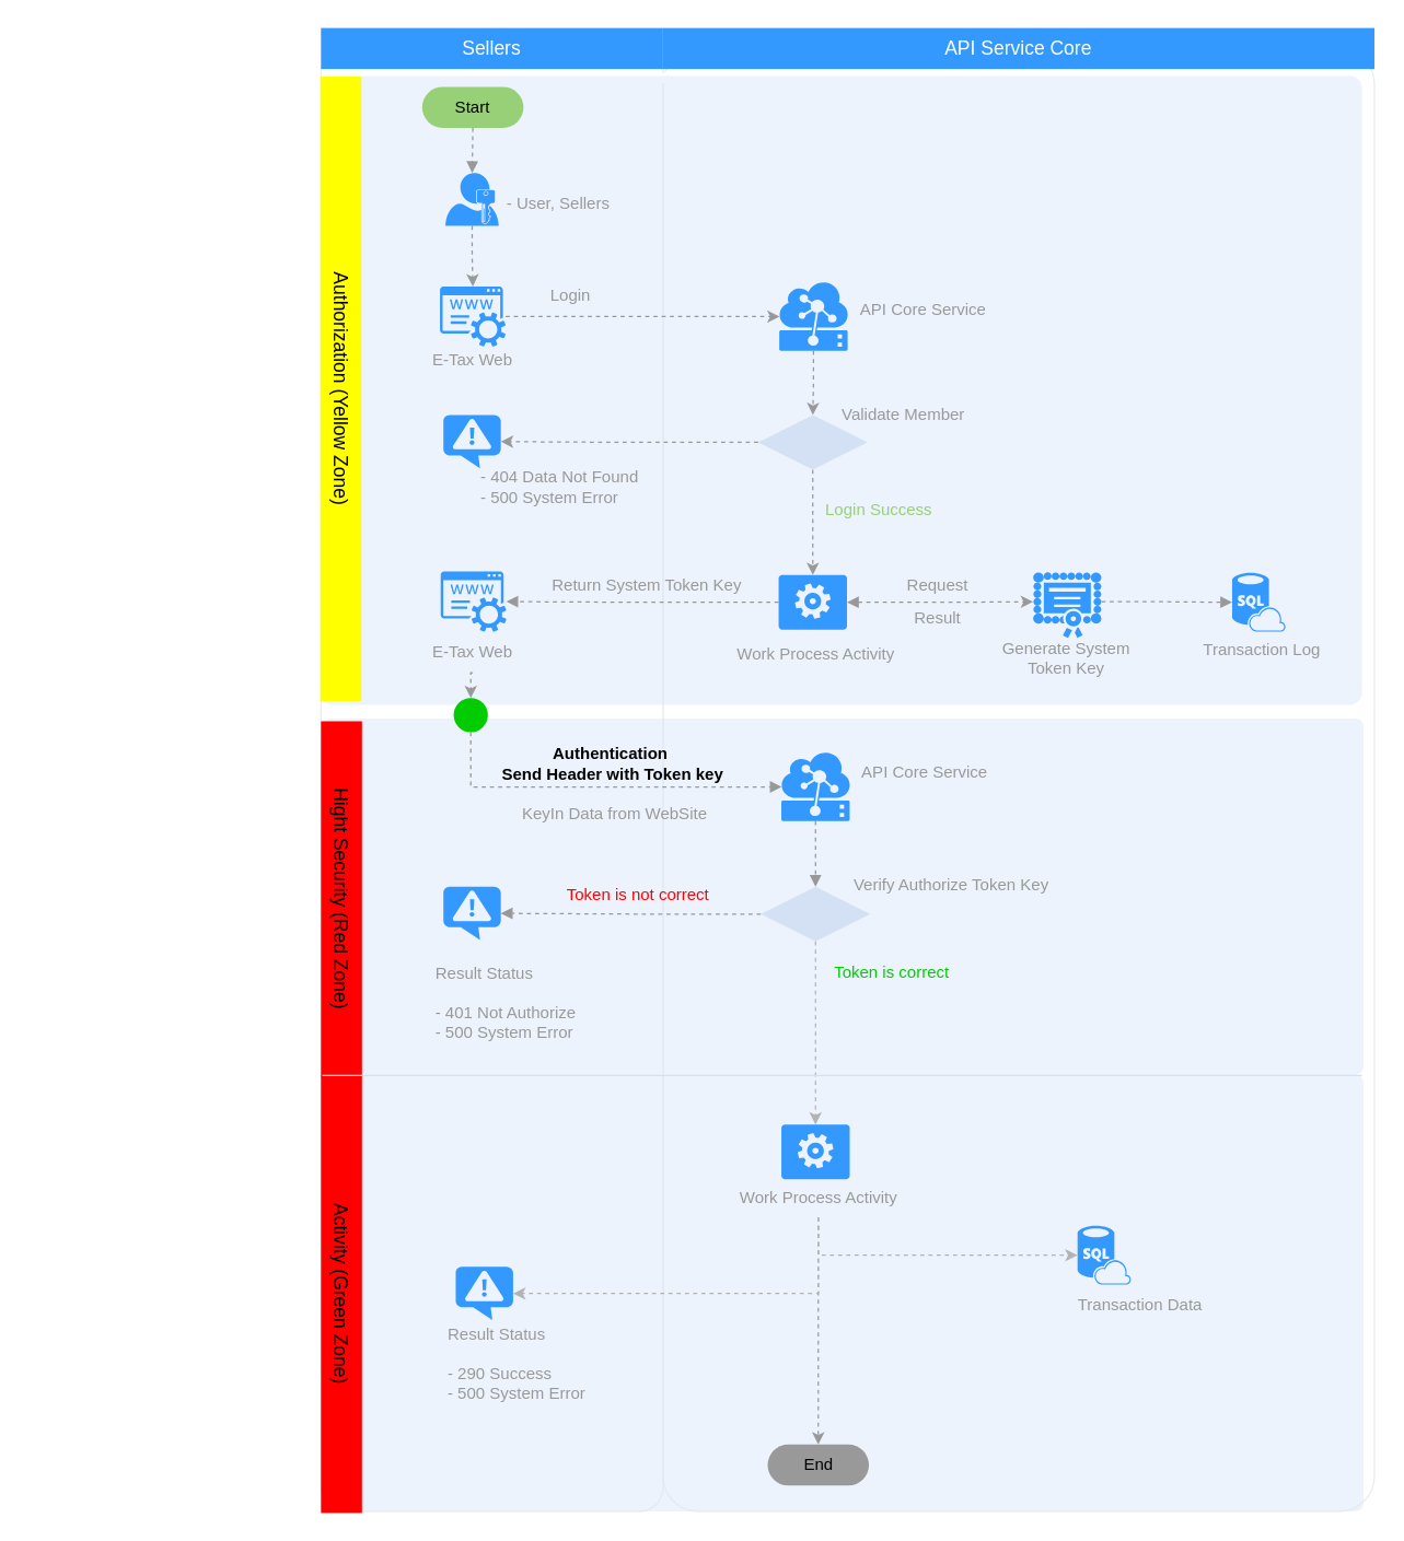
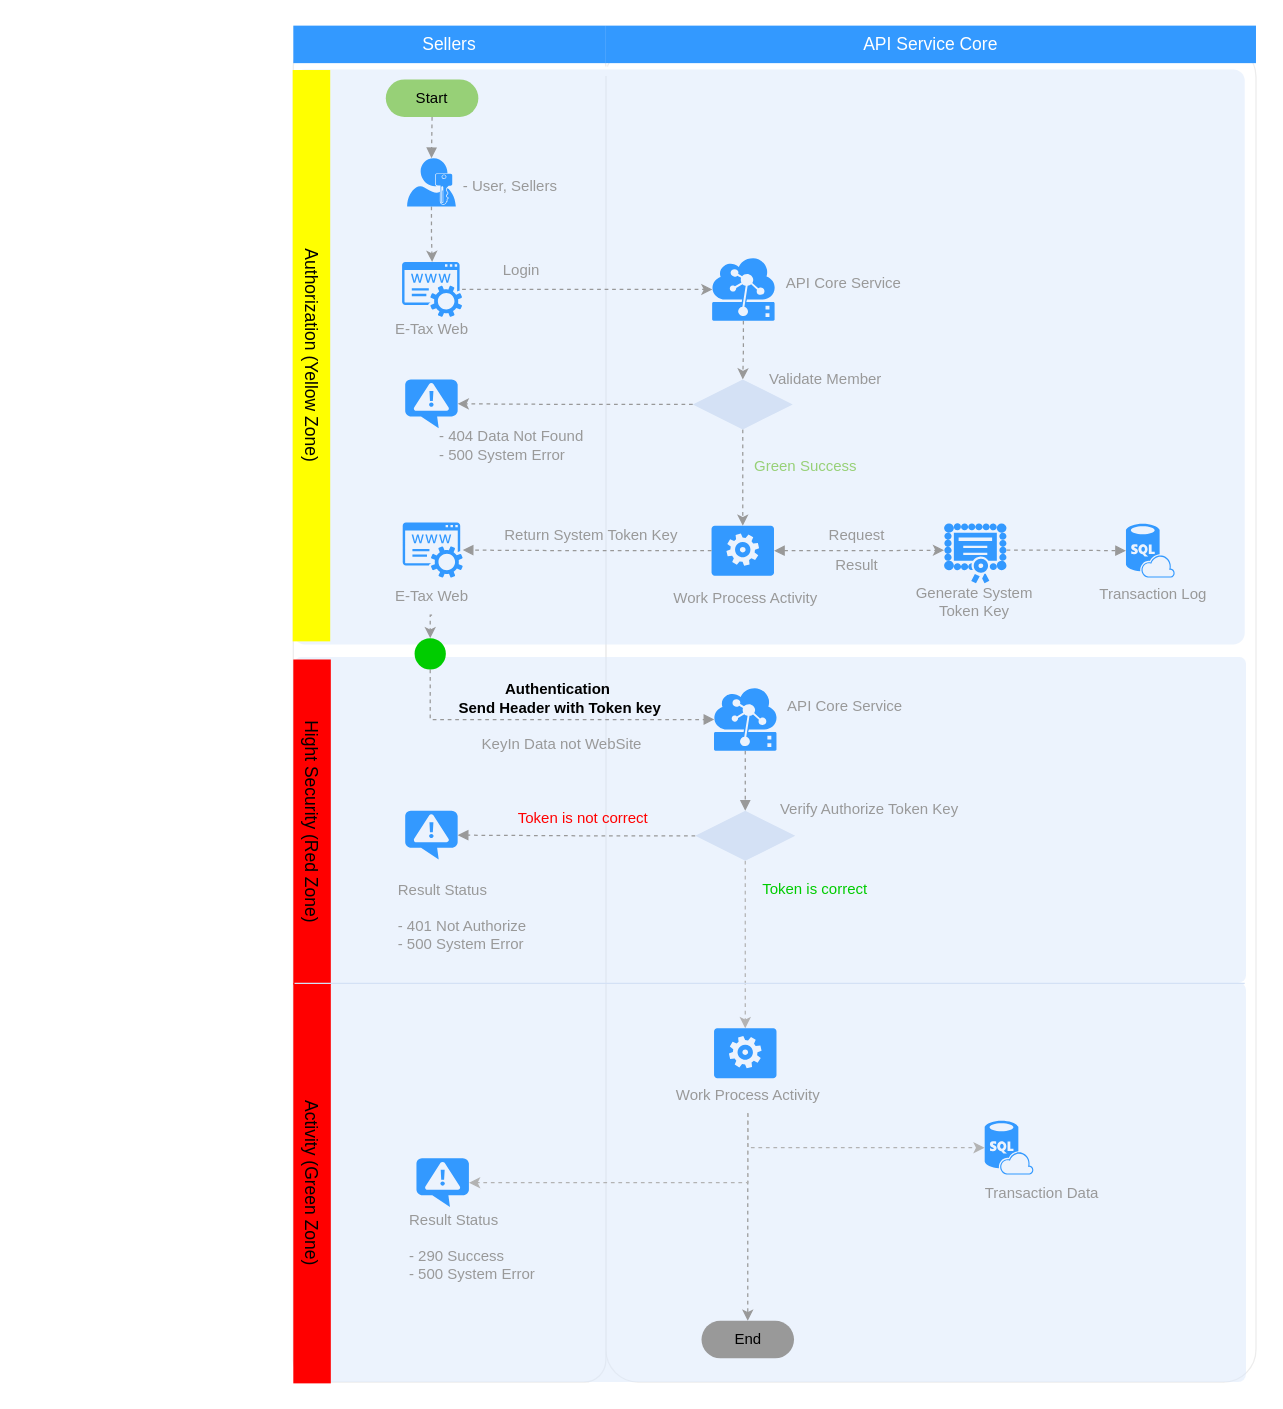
- <mxCell id="53" value="Login Success&lt;br&gt;" style="text;html=1;strokeColor=none;fillColor=none;align=left;verticalAlign=middle;whiteSpace=wrap;rounded=0;fontSize=12;fontColor=#97D077;" vertex="1" parent="1"><mxGeometry x="601" y="356" width="102" height="34" as="geometry" /></mxCell>
+ <mxCell id="53" value="Green Success&lt;br&gt;" style="text;html=1;strokeColor=none;fillColor=none;align=left;verticalAlign=middle;whiteSpace=wrap;rounded=0;fontSize=12;fontColor=#97D077;" vertex="1" parent="1"><mxGeometry x="601" y="356" width="102" height="34" as="geometry" /></mxCell>
- <mxCell id="74" value="KeyIn Data from WebSite" style="text;html=1;strokeColor=none;fillColor=none;align=center;verticalAlign=middle;whiteSpace=wrap;rounded=0;fontSize=12;fontColor=#999999;" vertex="1" parent="1"><mxGeometry x="364" y="580" width="170" height="29" as="geometry" /></mxCell>
+ <mxCell id="74" value="KeyIn Data not WebSite" style="text;html=1;strokeColor=none;fillColor=none;align=center;verticalAlign=middle;whiteSpace=wrap;rounded=0;fontSize=12;fontColor=#999999;" vertex="1" parent="1"><mxGeometry x="364" y="580" width="170" height="29" as="geometry" /></mxCell>
